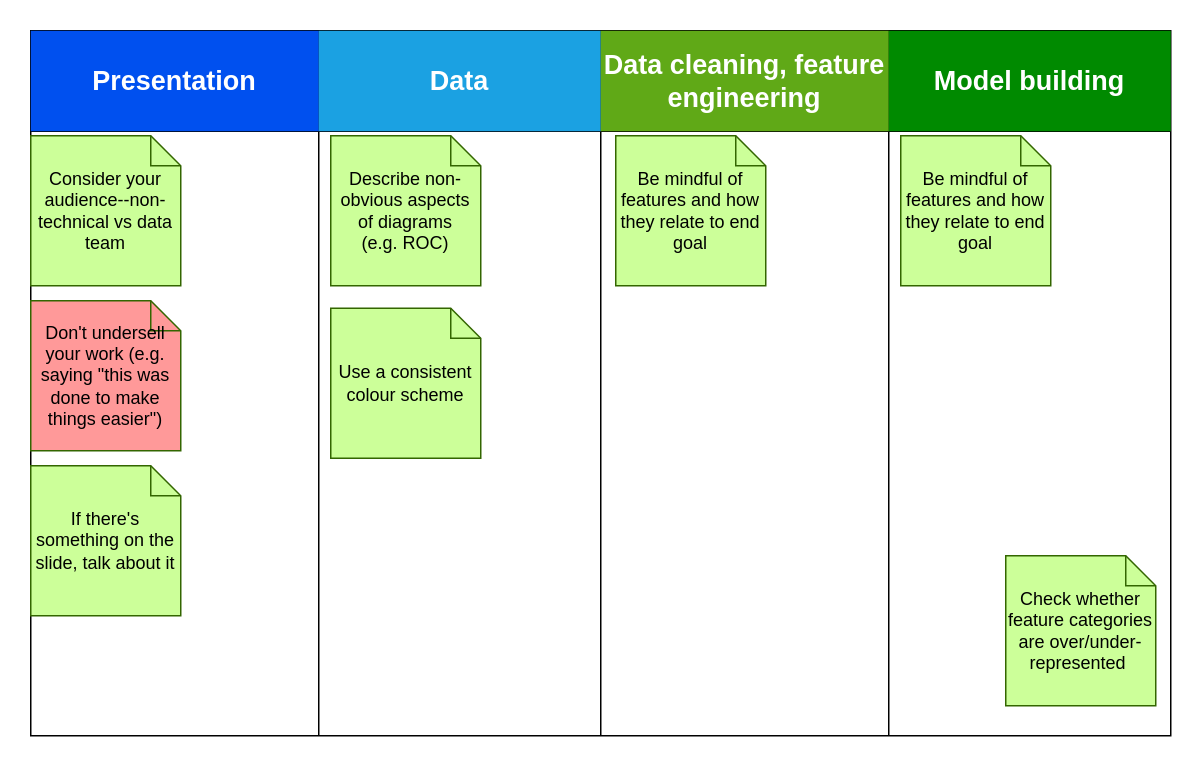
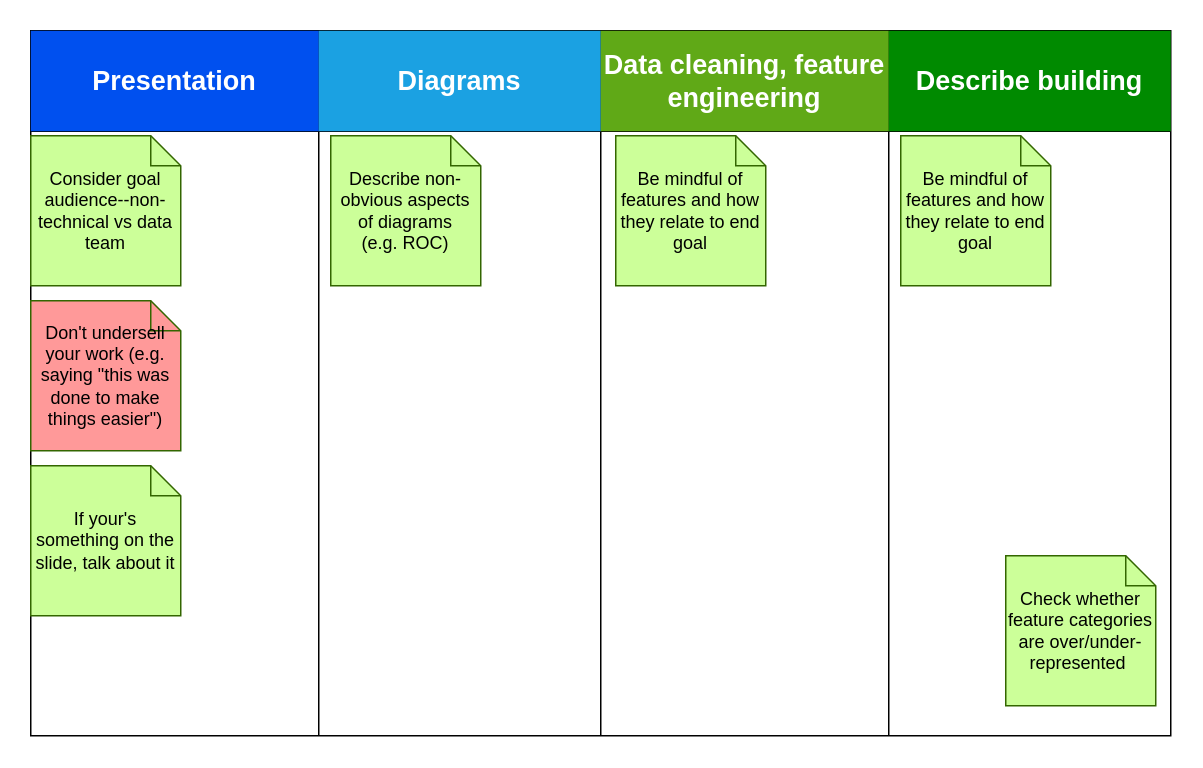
- <mxCell id="5" value="&lt;b&gt;&lt;font style=&quot;font-size: 18px&quot;&gt;Data&lt;/font&gt;&lt;/b&gt;" style="shape=partialRectangle;html=1;whiteSpace=wrap;connectable=0;overflow=hidden;fillColor=#1ba1e2;top=0;left=0;bottom=0;right=0;strokeColor=#006EAF;fontColor=#ffffff;strokeWidth=3;" vertex="1" parent="3"><mxGeometry x="192" width="188" height="67" as="geometry" /></mxCell>
+ <mxCell id="5" value="&lt;b&gt;&lt;font style=&quot;font-size: 18px&quot;&gt;Diagrams&lt;/font&gt;&lt;/b&gt;" style="shape=partialRectangle;html=1;whiteSpace=wrap;connectable=0;overflow=hidden;fillColor=#1ba1e2;top=0;left=0;bottom=0;right=0;strokeColor=#006EAF;fontColor=#ffffff;strokeWidth=3;" vertex="1" parent="3"><mxGeometry x="192" width="188" height="67" as="geometry" /></mxCell>
- <mxCell id="7" value="&lt;b&gt;&lt;font style=&quot;font-size: 18px&quot;&gt;Model building&lt;/font&gt;&lt;/b&gt;" style="shape=partialRectangle;html=1;whiteSpace=wrap;connectable=0;overflow=hidden;fillColor=#008a00;top=0;left=0;bottom=0;right=0;fontColor=#ffffff;perimeterSpacing=3;strokeWidth=3;" vertex="1" parent="3"><mxGeometry x="572" width="188" height="67" as="geometry" /></mxCell>
+ <mxCell id="7" value="&lt;b&gt;&lt;font style=&quot;font-size: 18px&quot;&gt;Describe building&lt;/font&gt;&lt;/b&gt;" style="shape=partialRectangle;html=1;whiteSpace=wrap;connectable=0;overflow=hidden;fillColor=#008a00;top=0;left=0;bottom=0;right=0;fontColor=#ffffff;perimeterSpacing=3;strokeWidth=3;" vertex="1" parent="3"><mxGeometry x="572" width="188" height="67" as="geometry" /></mxCell>
- <mxCell id="17" value="Consider your audience--non-technical vs data team" style="shape=note;size=20;whiteSpace=wrap;html=1;strokeColor=#336600;fillColor=#CCFF99;" vertex="1" parent="1"><mxGeometry x="20" y="90" width="100" height="100" as="geometry" /></mxCell>
+ <mxCell id="17" value="Consider goal audience--non-technical vs data team" style="shape=note;size=20;whiteSpace=wrap;html=1;strokeColor=#336600;fillColor=#CCFF99;" vertex="1" parent="1"><mxGeometry x="20" y="90" width="100" height="100" as="geometry" /></mxCell>
- <mxCell id="14" value="Use a consistent colour scheme" style="shape=note;size=20;whiteSpace=wrap;html=1;strokeColor=#336600;fillColor=#CCFF99;" vertex="1" parent="1"><mxGeometry x="220" y="205" width="100" height="100" as="geometry" /></mxCell>
- <mxCell id="20" value="If there's something on the slide, talk about it" style="shape=note;size=20;whiteSpace=wrap;html=1;strokeColor=#336600;fillColor=#CCFF99;" vertex="1" parent="1"><mxGeometry x="20" y="310" width="100" height="100" as="geometry" /></mxCell>
+ <mxCell id="20" value="If your's something on the slide, talk about it" style="shape=note;size=20;whiteSpace=wrap;html=1;strokeColor=#336600;fillColor=#CCFF99;" vertex="1" parent="1"><mxGeometry x="20" y="310" width="100" height="100" as="geometry" /></mxCell>
